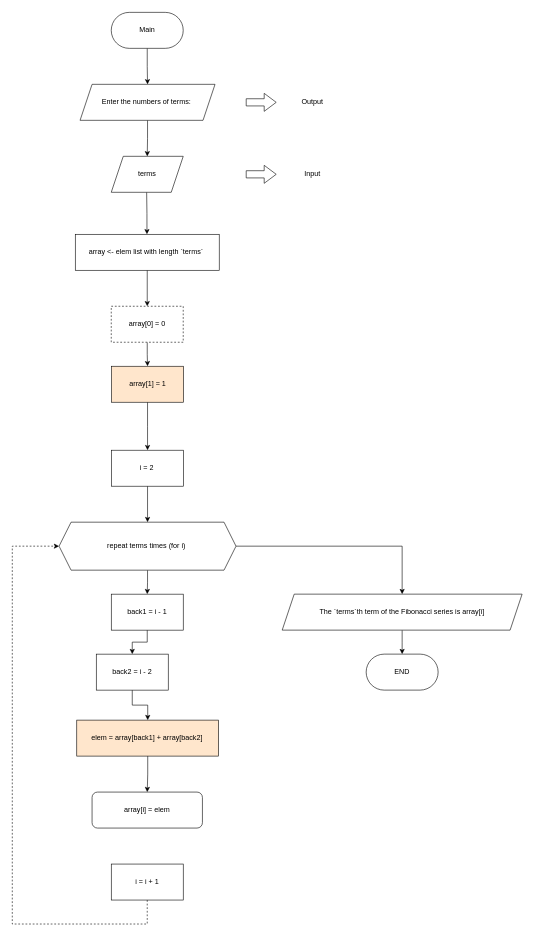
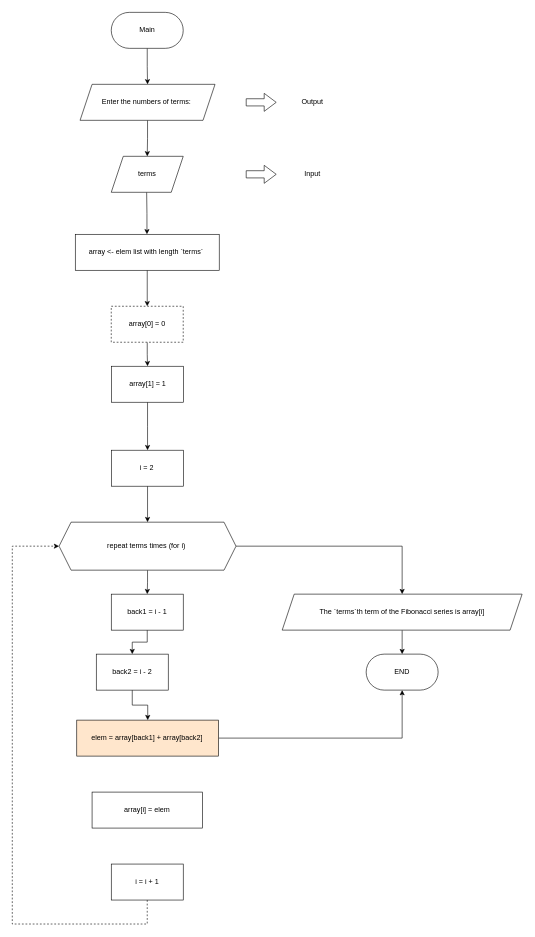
- <mxCell id="17" value="array[1] = 1" style="rounded=0;whiteSpace=wrap;html=1;fillColor=#ffe6cc;" vertex="1" parent="1"><mxGeometry x="185.5" y="610" width="120" height="60" as="geometry" /></mxCell>
+ <mxCell id="17" value="array[1] = 1" style="rounded=0;whiteSpace=wrap;html=1;" vertex="1" parent="1"><mxGeometry x="185.5" y="610" width="120" height="60" as="geometry" /></mxCell>
- <mxCell id="27" value="" style="edgeStyle=orthogonalEdgeStyle;rounded=0;orthogonalLoop=1;jettySize=auto;html=1;" edge="1" parent="1" source="28" target="29"><mxGeometry relative="1" as="geometry" /></mxCell>
+ <mxCell id="27" value="" style="edgeStyle=orthogonalEdgeStyle;rounded=0;orthogonalLoop=1;jettySize=auto;html=1;" edge="1" parent="1" source="28" target="34"><mxGeometry relative="1" as="geometry" /></mxCell>
- <mxCell id="29" value="array[i] = elem" style="whiteSpace=wrap;html=1;rounded=1;" vertex="1" parent="1"><mxGeometry x="153" y="1320" width="184" height="60" as="geometry" /></mxCell>
+ <mxCell id="29" value="array[i] = elem" style="rounded=0;whiteSpace=wrap;html=1;" vertex="1" parent="1"><mxGeometry x="153" y="1320" width="184" height="60" as="geometry" /></mxCell>
